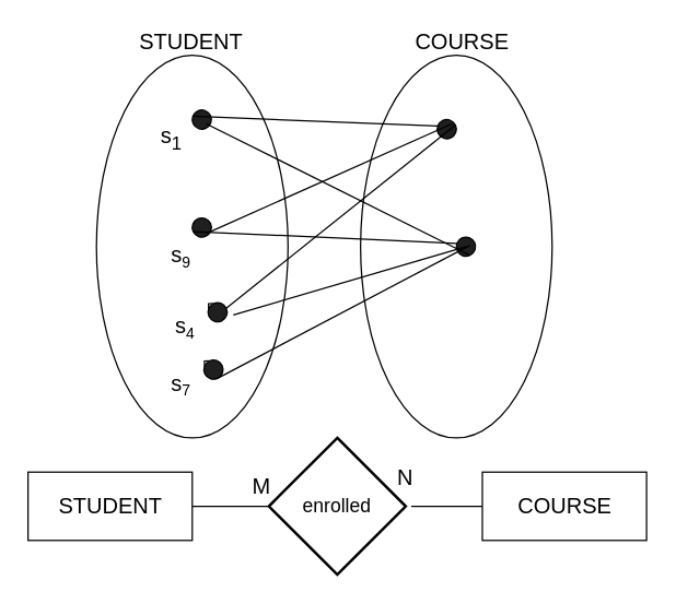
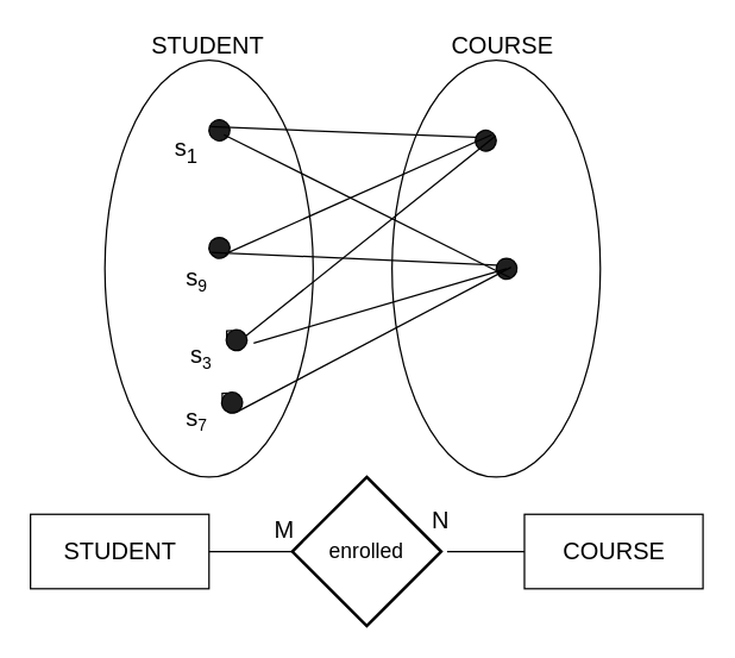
- <mxCell id="22" value="s&lt;span style=&quot;font-size: 13.333px&quot;&gt;&lt;sub&gt;4&lt;/sub&gt;&lt;/span&gt;" style="text;html=1;strokeColor=none;fillColor=none;align=center;verticalAlign=middle;whiteSpace=wrap;rounded=0;fontSize=16;" vertex="1" parent="1"><mxGeometry x="129" y="230" width="12" height="18" as="geometry" /></mxCell>
+ <mxCell id="22" value="s&lt;span style=&quot;font-size: 13.333px&quot;&gt;&lt;sub&gt;3&lt;/sub&gt;&lt;/span&gt;" style="text;html=1;strokeColor=none;fillColor=none;align=center;verticalAlign=middle;whiteSpace=wrap;rounded=0;fontSize=16;" vertex="1" parent="1"><mxGeometry x="129" y="230" width="12" height="18" as="geometry" /></mxCell>
